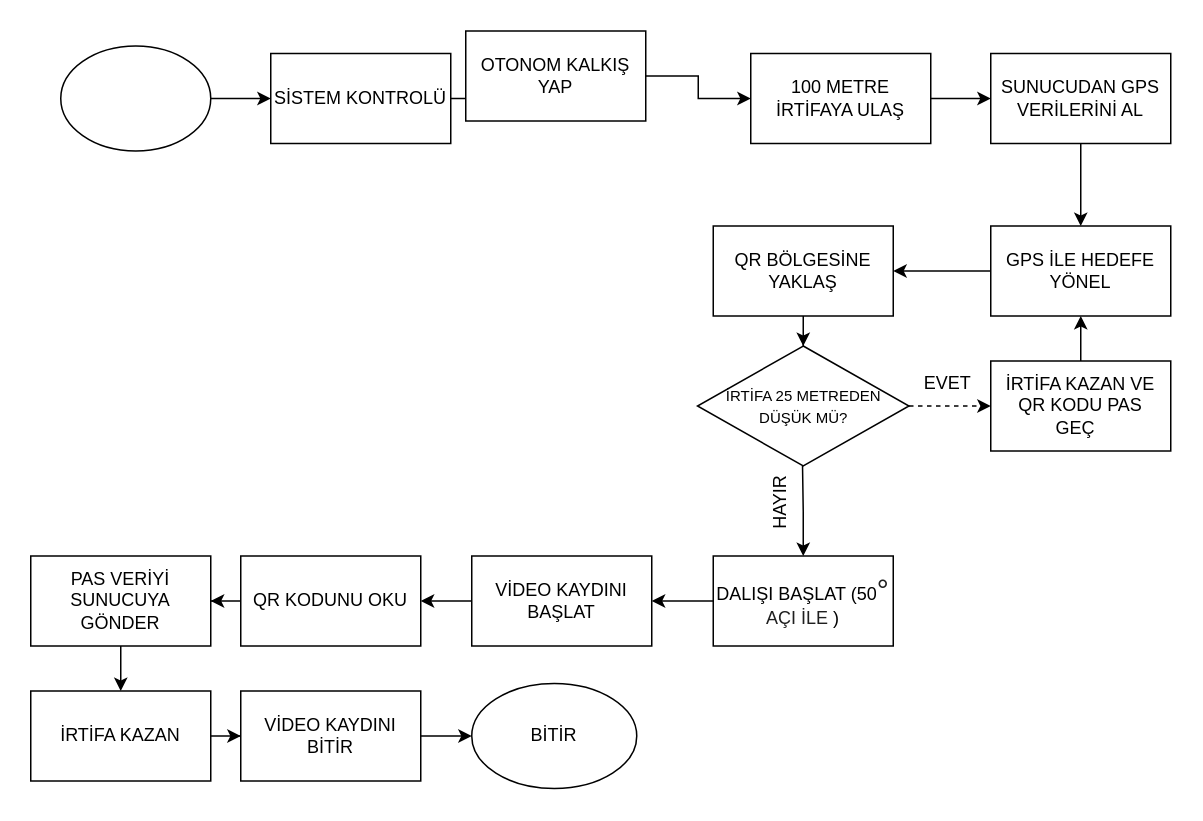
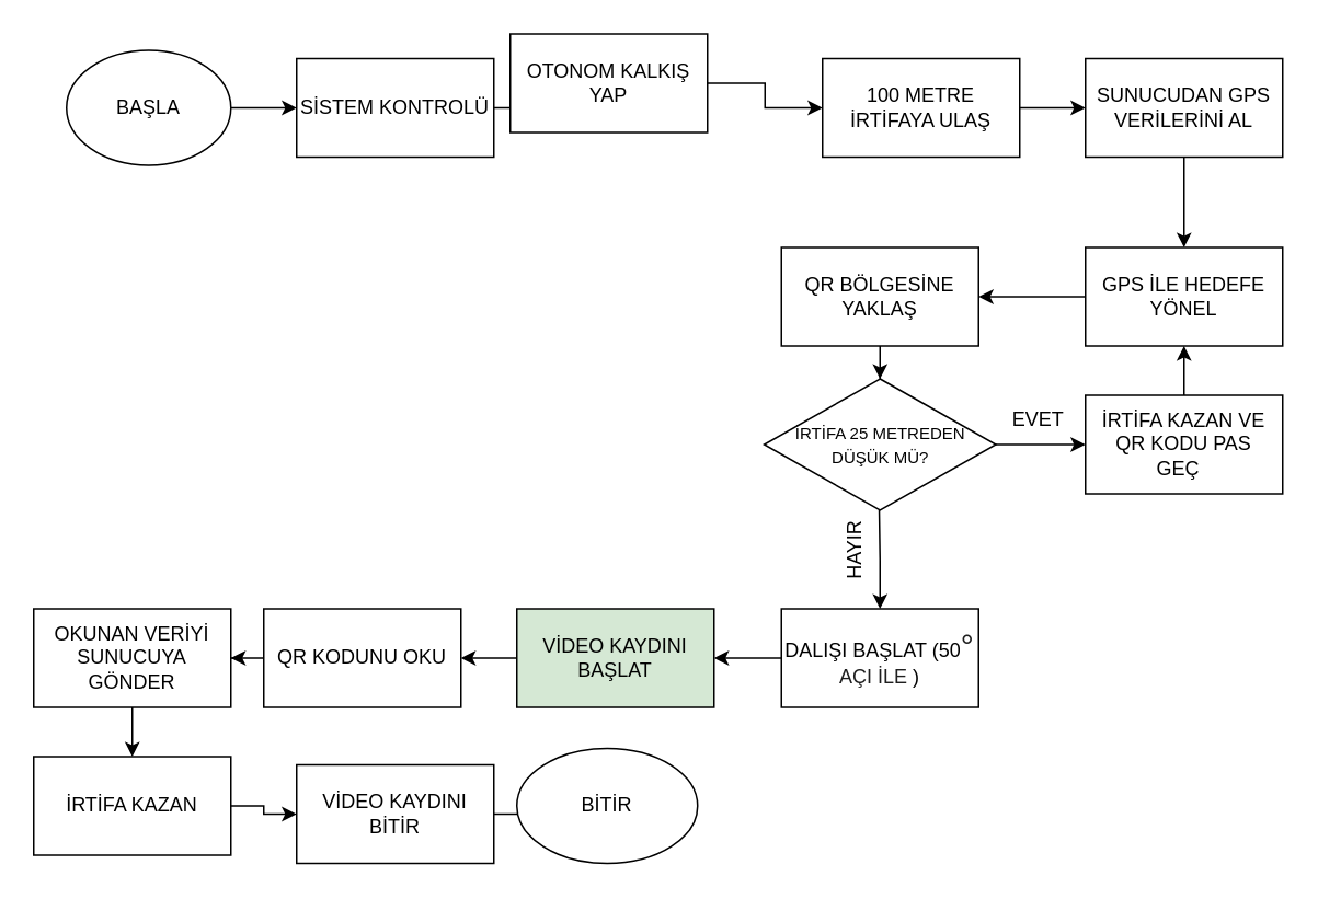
+ <mxCell id="8" value="BAŞLA" style="text;strokeColor=none;align=center;fillColor=none;html=1;verticalAlign=middle;whiteSpace=wrap;rounded=0;" parent="1" vertex="1"><mxGeometry x="60" y="50" width="60" height="30" as="geometry" /></mxCell>
- <mxCell id="17" value="" style="edgeStyle=orthogonalEdgeStyle;rounded=0;orthogonalLoop=1;jettySize=auto;html=1;dashed=1;" parent="1" source="18" target="20" edge="1"><mxGeometry relative="1" as="geometry" /></mxCell>
+ <mxCell id="17" value="" style="edgeStyle=orthogonalEdgeStyle;rounded=0;orthogonalLoop=1;jettySize=auto;html=1;" parent="1" source="18" target="20" edge="1"><mxGeometry relative="1" as="geometry" /></mxCell>
- <mxCell id="26" value="PAS VERİYİ SUNUCUYA GÖNDER" style="rounded=0;whiteSpace=wrap;html=1;" parent="1" vertex="1"><mxGeometry x="20" y="370" width="120" height="60" as="geometry" /></mxCell>
+ <mxCell id="26" value="OKUNAN VERİYİ SUNUCUYA GÖNDER" style="rounded=0;whiteSpace=wrap;html=1;" parent="1" vertex="1"><mxGeometry x="20" y="370" width="120" height="60" as="geometry" /></mxCell>
- <mxCell id="22" value="VİDEO KAYDINI BAŞLAT" style="rounded=0;whiteSpace=wrap;html=1;" parent="1" vertex="1"><mxGeometry x="314" y="370" width="120" height="60" as="geometry" /></mxCell>
+ <mxCell id="22" value="VİDEO KAYDINI BAŞLAT" style="rounded=0;whiteSpace=wrap;html=1;fillColor=#d5e8d4;" parent="1" vertex="1"><mxGeometry x="314" y="370" width="120" height="60" as="geometry" /></mxCell>
- <mxCell id="30" value="VİDEO KAYDINI BİTİR" style="rounded=0;whiteSpace=wrap;html=1;" parent="1" vertex="1"><mxGeometry x="160" y="460" width="120" height="60" as="geometry" /></mxCell>
+ <mxCell id="30" value="VİDEO KAYDINI BİTİR" style="rounded=0;whiteSpace=wrap;html=1;" parent="1" vertex="1"><mxGeometry x="180" y="465" width="120" height="60" as="geometry" /></mxCell>
